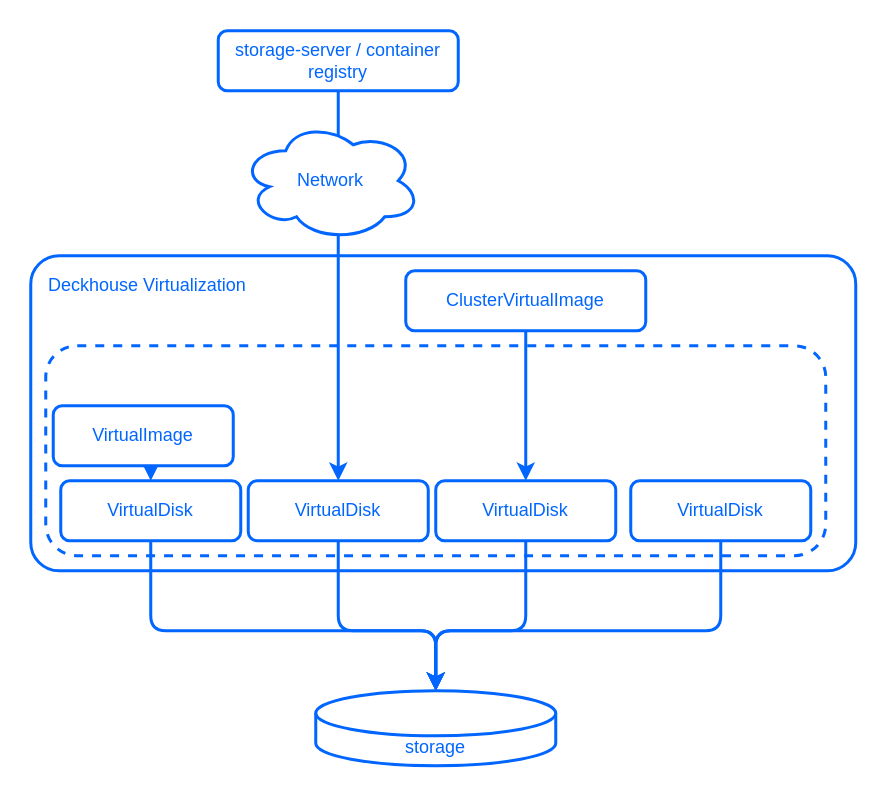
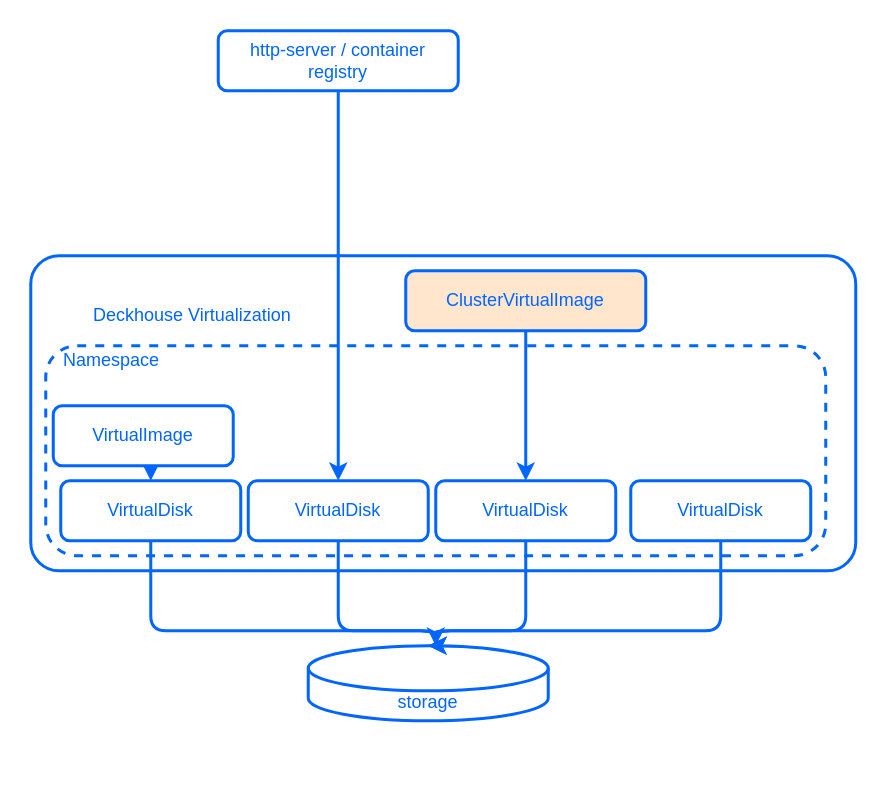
- <mxCell id="20" value="storage-server / container registry" style="rounded=1;whiteSpace=wrap;html=1;fillColor=#FFFFFF;fontColor=#0066ff;strokeColor=#0066ff;strokeWidth=2;" parent="1" vertex="1"><mxGeometry x="145" y="20" width="160" height="40" as="geometry" /></mxCell>
+ <mxCell id="20" value="http-server / container registry" style="rounded=1;whiteSpace=wrap;html=1;fillColor=#FFFFFF;fontColor=#0066ff;strokeColor=#0066ff;strokeWidth=2;" parent="1" vertex="1"><mxGeometry x="145" y="20" width="160" height="40" as="geometry" /></mxCell>
- <mxCell id="21" value="Network" style="ellipse;shape=cloud;whiteSpace=wrap;html=1;fillColor=#FFFFFF;fontColor=#0066ff;strokeColor=#0066ff;rounded=0;strokeWidth=2;" parent="1" vertex="1"><mxGeometry x="160" y="80" width="120" height="80" as="geometry" /></mxCell>
- <mxCell id="5" value="Deckhouse Virtualization" style="text;html=1;align=left;verticalAlign=middle;whiteSpace=wrap;rounded=0;labelBackgroundColor=none;labelBorderColor=none;fontColor=#0066ff;strokeWidth=2;" parent="1" vertex="1"><mxGeometry x="30" y="180" width="140" height="20" as="geometry" /></mxCell>
+ <mxCell id="5" value="Deckhouse Virtualization" style="text;html=1;align=left;verticalAlign=middle;whiteSpace=wrap;rounded=0;labelBackgroundColor=none;labelBorderColor=none;fontColor=#0066ff;strokeWidth=2;" parent="1" vertex="1"><mxGeometry x="60" y="200" width="140" height="20" as="geometry" /></mxCell>
- <mxCell id="9" value="ClusterVirtualImage" style="rounded=1;whiteSpace=wrap;html=1;fillColor=#FFFFFF;fontColor=#0066ff;strokeColor=#0066ff;strokeWidth=2;" parent="1" vertex="1"><mxGeometry x="270" y="180" width="160" height="40" as="geometry" /></mxCell>
+ <mxCell id="9" value="ClusterVirtualImage" style="rounded=1;whiteSpace=wrap;html=1;fillColor=#ffe6cc;fontColor=#0066ff;strokeColor=#0066ff;strokeWidth=2;" parent="1" vertex="1"><mxGeometry x="270" y="180" width="160" height="40" as="geometry" /></mxCell>
+ <mxCell id="4" value="Namespace" style="text;html=1;strokeColor=none;fillColor=none;align=left;verticalAlign=middle;whiteSpace=wrap;rounded=0;fontColor=#0066ff;strokeWidth=2;" parent="1" vertex="1"><mxGeometry x="40" y="230" width="90" height="20" as="geometry" /></mxCell>
- <mxCell id="10" value="storage" style="shape=cylinder3;whiteSpace=wrap;html=1;boundedLbl=1;backgroundOutline=1;size=15;fillColor=#FFFFFF;fontColor=#0066ff;strokeColor=#0066ff;rounded=0;strokeWidth=2;" parent="1" vertex="1"><mxGeometry x="210" y="460" width="160" height="50" as="geometry" /></mxCell>
+ <mxCell id="10" value="storage" style="shape=cylinder3;whiteSpace=wrap;html=1;boundedLbl=1;backgroundOutline=1;size=15;fillColor=#FFFFFF;fontColor=#0066ff;strokeColor=#0066ff;rounded=0;strokeWidth=2;" parent="1" vertex="1"><mxGeometry x="205" y="430" width="160" height="50" as="geometry" /></mxCell>
